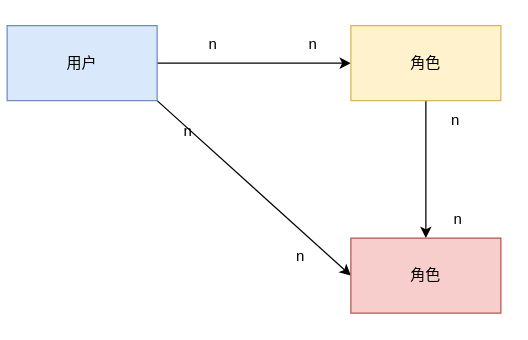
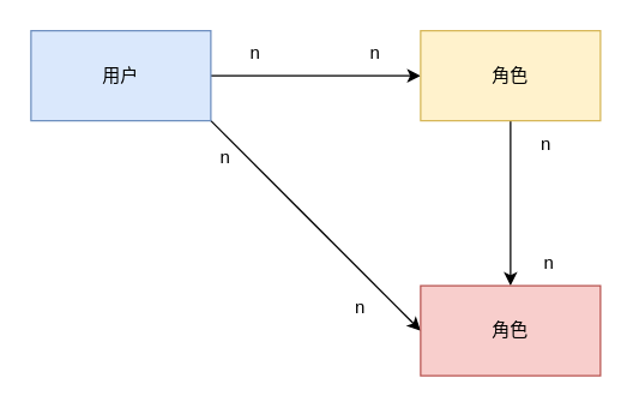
- <mxCell id="4" value="用户" style="rounded=0;whiteSpace=wrap;html=1;fillColor=#dae8fc;strokeColor=#6c8ebf;" vertex="1" parent="1"><mxGeometry x="5" y="20" width="120" height="60" as="geometry" /></mxCell>
+ <mxCell id="4" value="用户" style="rounded=0;whiteSpace=wrap;html=1;fillColor=#dae8fc;strokeColor=#6c8ebf;" vertex="1" parent="1"><mxGeometry x="20" y="20" width="120" height="60" as="geometry" /></mxCell>
